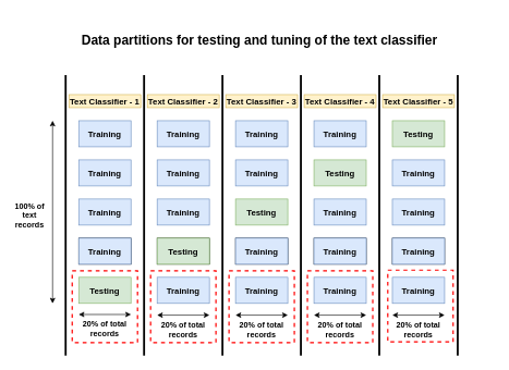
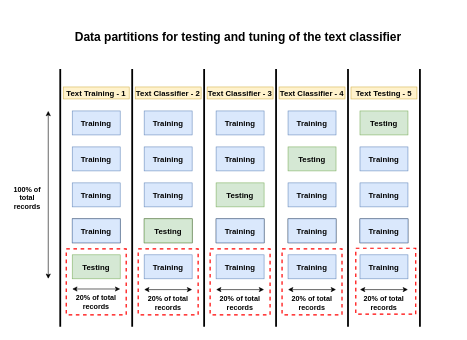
- <mxCell id="35" value="&lt;span style=&quot;font-size: 13px;&quot;&gt;Text Classifier - 1&lt;/span&gt;" style="text;html=1;strokeColor=#d6b656;fillColor=#fff2cc;align=center;verticalAlign=middle;whiteSpace=wrap;rounded=0;fontStyle=1;fontSize=13;" vertex="1" parent="1"><mxGeometry x="105" y="144" width="110" height="20" as="geometry" /></mxCell>
+ <mxCell id="35" value="&lt;span style=&quot;font-size: 13px;&quot;&gt;Text Training - 1&lt;/span&gt;" style="text;html=1;strokeColor=#d6b656;fillColor=#fff2cc;align=center;verticalAlign=middle;whiteSpace=wrap;rounded=0;fontStyle=1;fontSize=13;" vertex="1" parent="1"><mxGeometry x="105" y="144" width="110" height="20" as="geometry" /></mxCell>
- <mxCell id="39" value="Text Classifier - 5" style="text;html=1;strokeColor=#d6b656;fillColor=#fff2cc;align=center;verticalAlign=middle;whiteSpace=wrap;rounded=0;fontStyle=1;fontSize=13;" vertex="1" parent="1"><mxGeometry x="585" y="144" width="110" height="20" as="geometry" /></mxCell>
+ <mxCell id="39" value="Text Testing - 5" style="text;html=1;strokeColor=#d6b656;fillColor=#fff2cc;align=center;verticalAlign=middle;whiteSpace=wrap;rounded=0;fontStyle=1;fontSize=13;" vertex="1" parent="1"><mxGeometry x="585" y="144" width="110" height="20" as="geometry" /></mxCell>
- <mxCell id="54" value="&lt;b&gt;100% of text records&lt;/b&gt;" style="text;html=1;strokeColor=none;fillColor=none;align=center;verticalAlign=middle;whiteSpace=wrap;rounded=0;direction=south;" vertex="1" parent="1"><mxGeometry x="20" y="204" width="50" height="250" as="geometry" /></mxCell>
+ <mxCell id="54" value="&lt;b&gt;100% of total records&lt;/b&gt;" style="text;html=1;strokeColor=none;fillColor=none;align=center;verticalAlign=middle;whiteSpace=wrap;rounded=0;direction=south;" vertex="1" parent="1"><mxGeometry x="20" y="204" width="50" height="250" as="geometry" /></mxCell>
